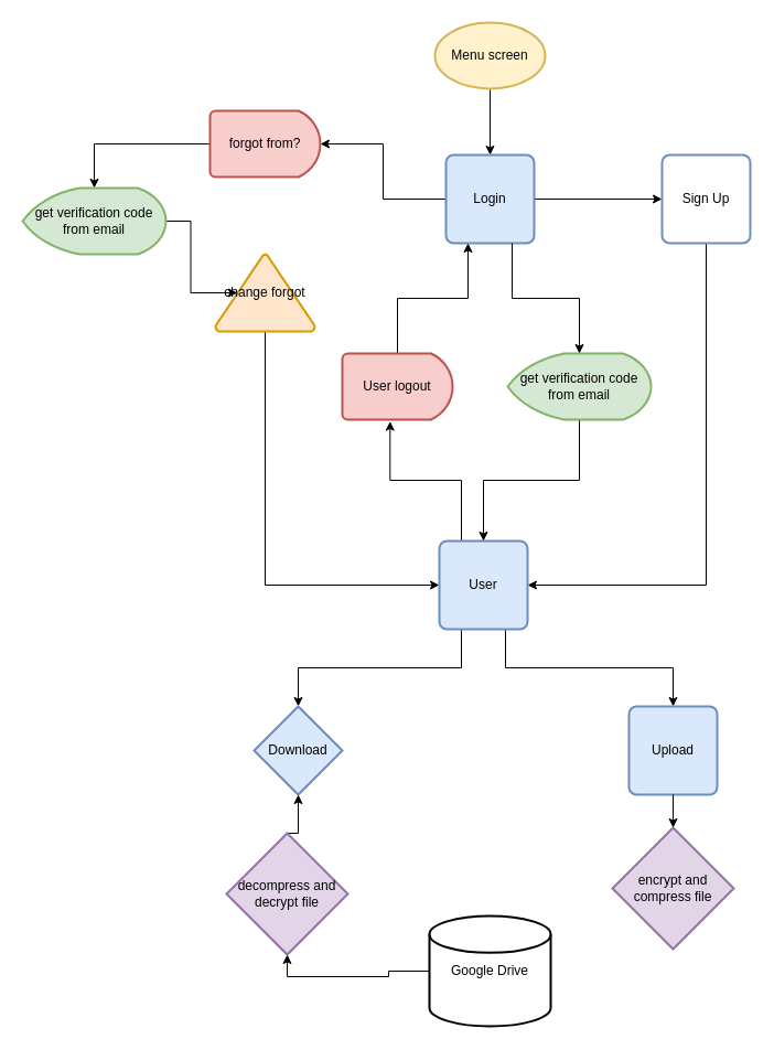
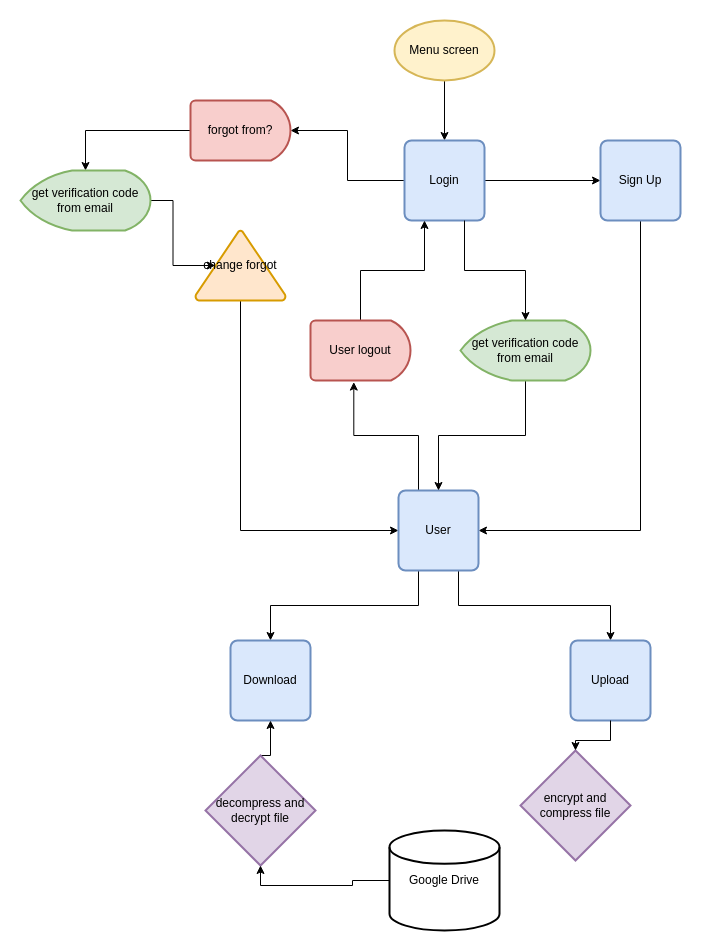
- <mxCell id="8" value="Sign Up" style="rounded=1;whiteSpace=wrap;html=1;absoluteArcSize=1;arcSize=14;strokeWidth=2;fillColor=#ffffff;strokeColor=#6c8ebf;" parent="1" vertex="1"><mxGeometry x="600" y="140" width="80" height="80" as="geometry" /></mxCell>
+ <mxCell id="8" value="Sign Up" style="rounded=1;whiteSpace=wrap;html=1;absoluteArcSize=1;arcSize=14;strokeWidth=2;fillColor=#dae8fc;strokeColor=#6c8ebf;" parent="1" vertex="1"><mxGeometry x="600" y="140" width="80" height="80" as="geometry" /></mxCell>
- <mxCell id="21" value="Download" style="rhombus;whiteSpace=wrap;html=1;absoluteArcSize=1;arcSize=14;strokeWidth=2;fillColor=#dae8fc;strokeColor=#6c8ebf;" parent="1" vertex="1"><mxGeometry x="230" y="640" width="80" height="80" as="geometry" /></mxCell>
+ <mxCell id="21" value="Download" style="rounded=1;whiteSpace=wrap;html=1;absoluteArcSize=1;arcSize=14;strokeWidth=2;fillColor=#dae8fc;strokeColor=#6c8ebf;" parent="1" vertex="1"><mxGeometry x="230" y="640" width="80" height="80" as="geometry" /></mxCell>
- <mxCell id="28" value="encrypt and compress file" style="strokeWidth=2;html=1;shape=mxgraph.flowchart.decision;whiteSpace=wrap;fillColor=#e1d5e7;strokeColor=#9673a6;" parent="1" vertex="1"><mxGeometry x="555" y="750" width="110" height="110" as="geometry" /></mxCell>
+ <mxCell id="28" value="encrypt and compress file" style="strokeWidth=2;html=1;shape=mxgraph.flowchart.decision;whiteSpace=wrap;fillColor=#e1d5e7;strokeColor=#9673a6;" parent="1" vertex="1"><mxGeometry x="520" y="750" width="110" height="110" as="geometry" /></mxCell>
